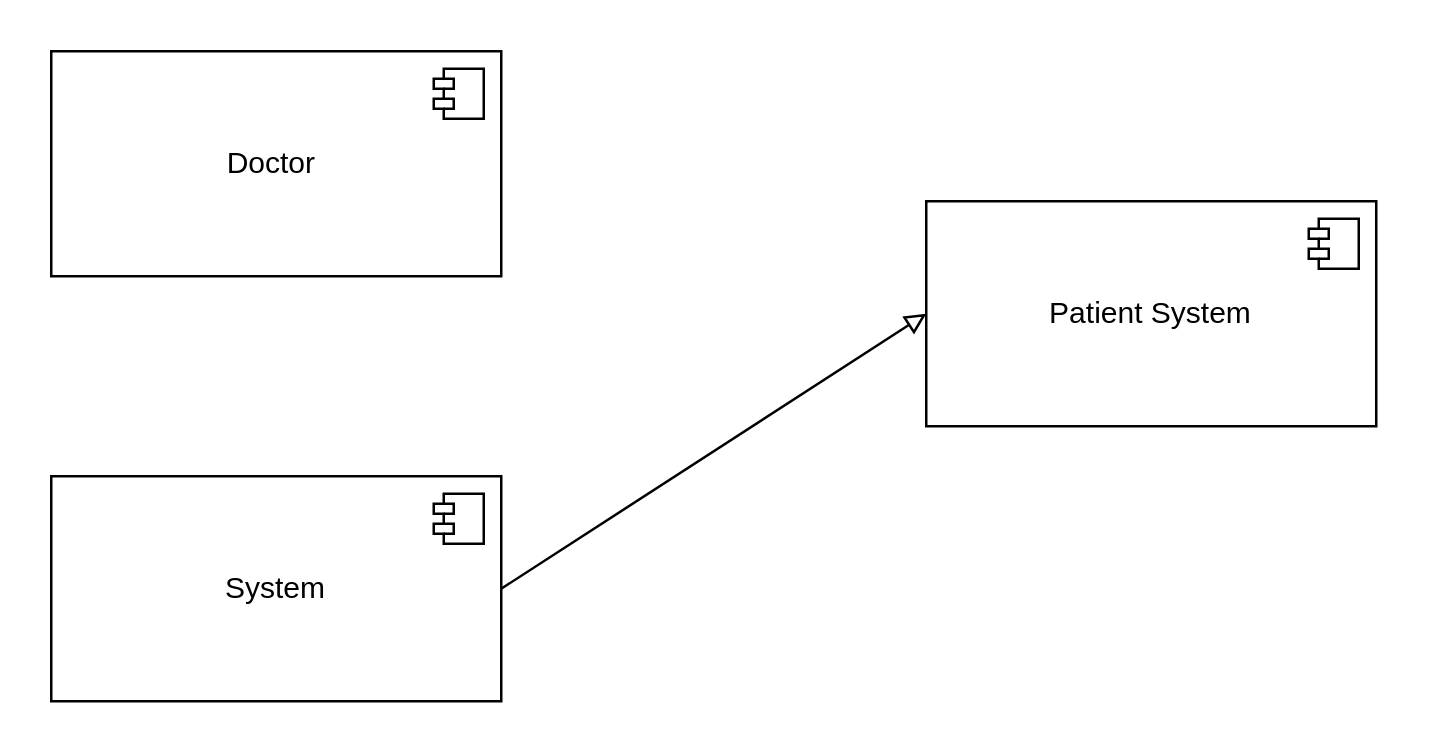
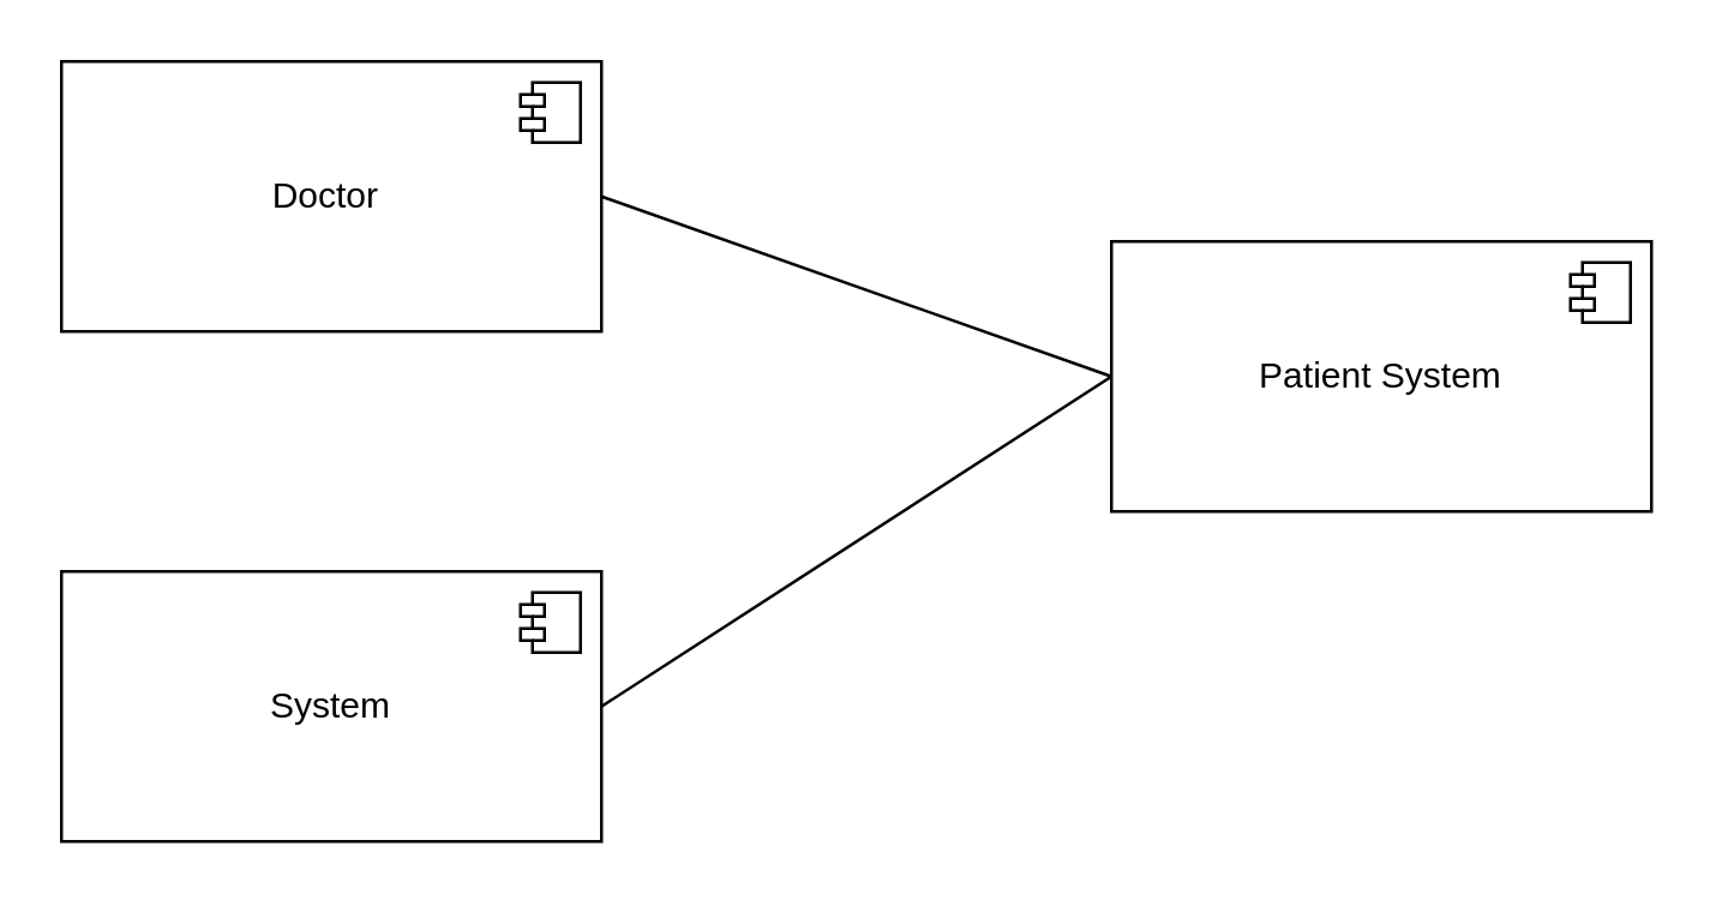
+ <mxCell id="4" value="" style="rounded=0;orthogonalLoop=1;jettySize=auto;html=1;endArrow=none;endFill=0;sketch=0;sourcePerimeterSpacing=0;targetPerimeterSpacing=0;entryX=0;entryY=0.5;entryDx=0;entryDy=0;exitX=1;exitY=0.5;exitDx=0;exitDy=0;" edge="1" target="5" parent="1" source="2"><mxGeometry relative="1" as="geometry"><mxPoint x="200" y="125" as="sourcePoint" /><mxPoint x="290" y="125" as="targetPoint" /></mxGeometry></mxCell>
- <mxCell id="7" value="" style="rounded=0;orthogonalLoop=1;jettySize=auto;html=1;endArrow=block;endFill=0;sketch=0;sourcePerimeterSpacing=0;targetPerimeterSpacing=0;entryX=0;entryY=0.5;entryDx=0;entryDy=0;exitX=1;exitY=0.5;exitDx=0;exitDy=0;" edge="1" parent="1" source="8" target="5"><mxGeometry relative="1" as="geometry"><mxPoint x="220" y="210" as="sourcePoint" /><mxPoint x="380" y="135" as="targetPoint" /></mxGeometry></mxCell>
+ <mxCell id="7" value="" style="rounded=0;orthogonalLoop=1;jettySize=auto;html=1;endArrow=none;endFill=0;sketch=0;sourcePerimeterSpacing=0;targetPerimeterSpacing=0;entryX=0;entryY=0.5;entryDx=0;entryDy=0;exitX=1;exitY=0.5;exitDx=0;exitDy=0;" edge="1" parent="1" source="8" target="5"><mxGeometry relative="1" as="geometry"><mxPoint x="220" y="210" as="sourcePoint" /><mxPoint x="380" y="135" as="targetPoint" /></mxGeometry></mxCell>
